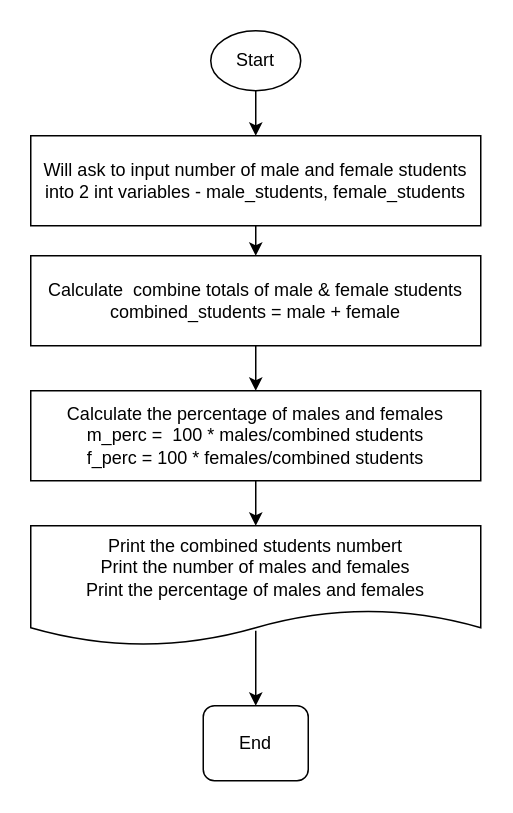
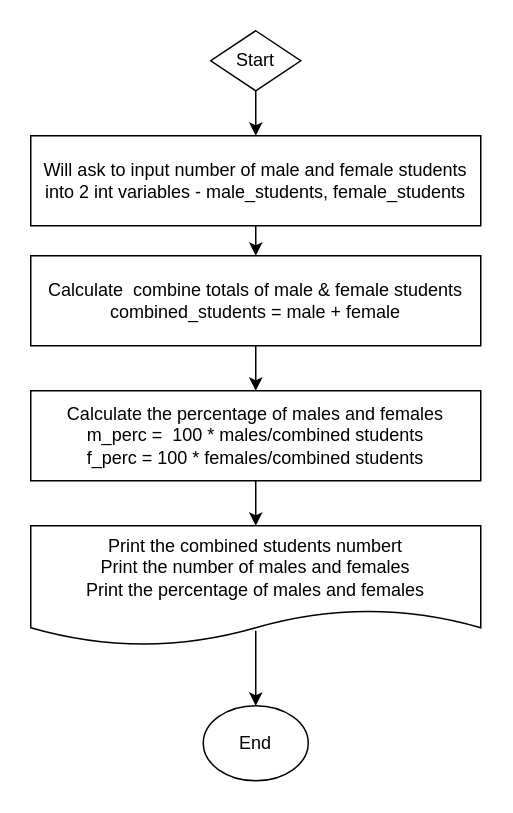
- <mxCell id="2" value="Start" style="ellipse;whiteSpace=wrap;html=1;" vertex="1" parent="1"><mxGeometry x="140" y="20" width="60" height="40" as="geometry" /></mxCell>
+ <mxCell id="2" value="Start" style="rhombus;whiteSpace=wrap;html=1;" vertex="1" parent="1"><mxGeometry x="140" y="20" width="60" height="40" as="geometry" /></mxCell>
- <mxCell id="7" value="End" style="whiteSpace=wrap;html=1;rounded=1;" vertex="1" parent="1"><mxGeometry x="135" y="470" width="70" height="50" as="geometry" /></mxCell>
+ <mxCell id="7" value="End" style="ellipse;whiteSpace=wrap;html=1;" vertex="1" parent="1"><mxGeometry x="135" y="470" width="70" height="50" as="geometry" /></mxCell>
